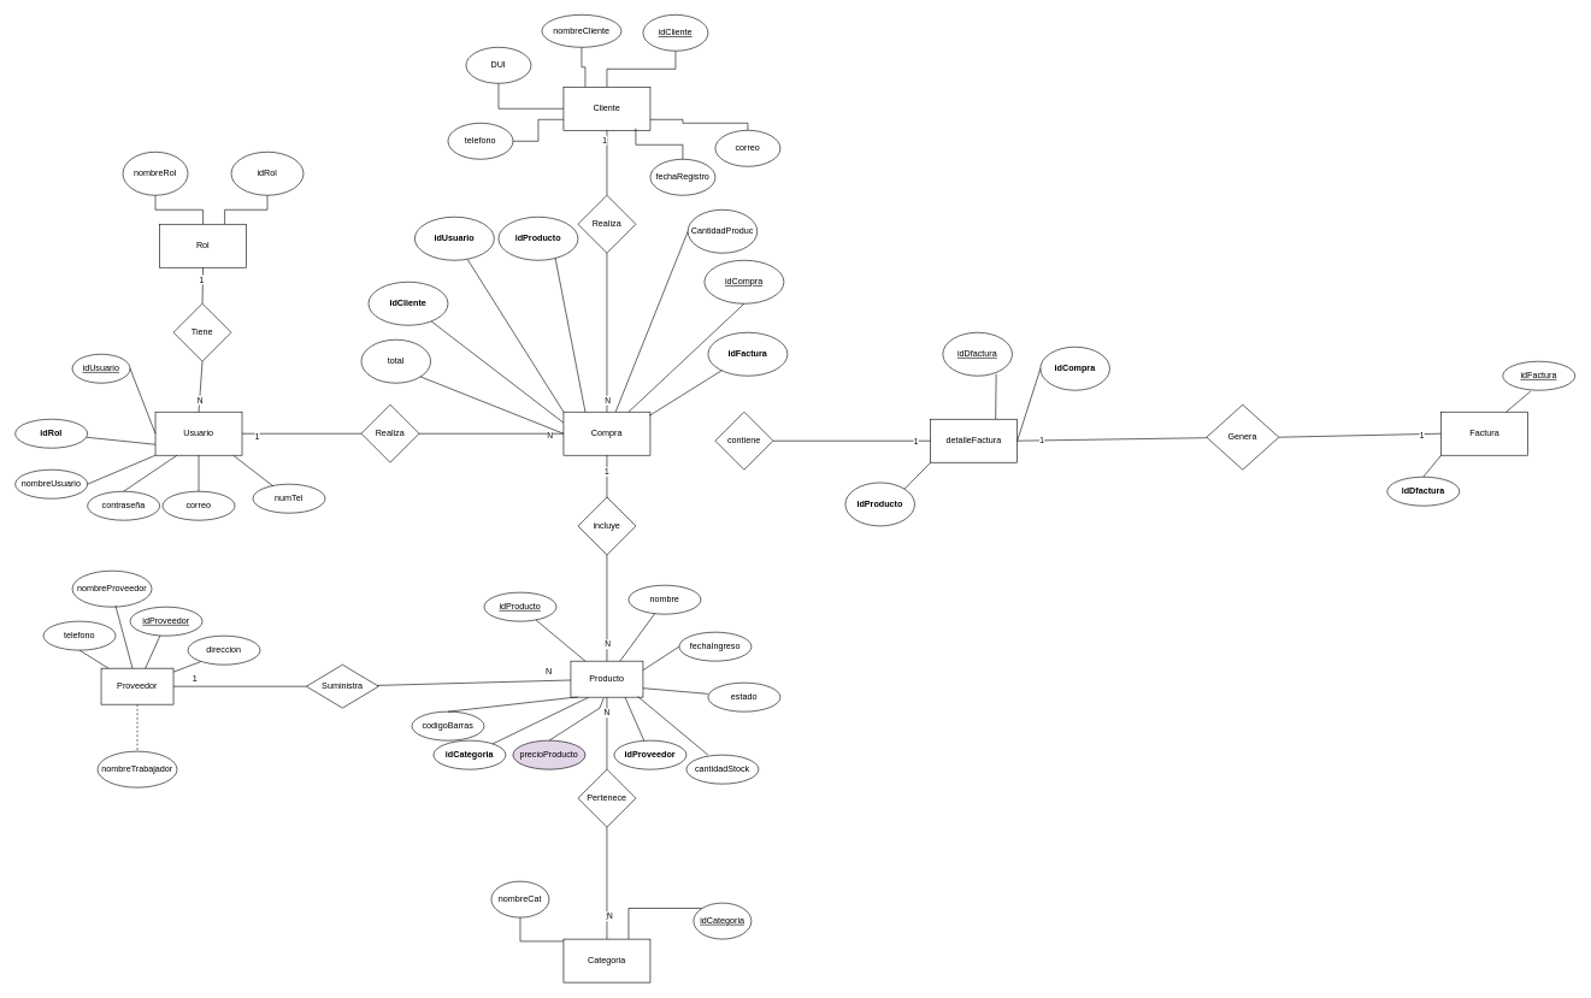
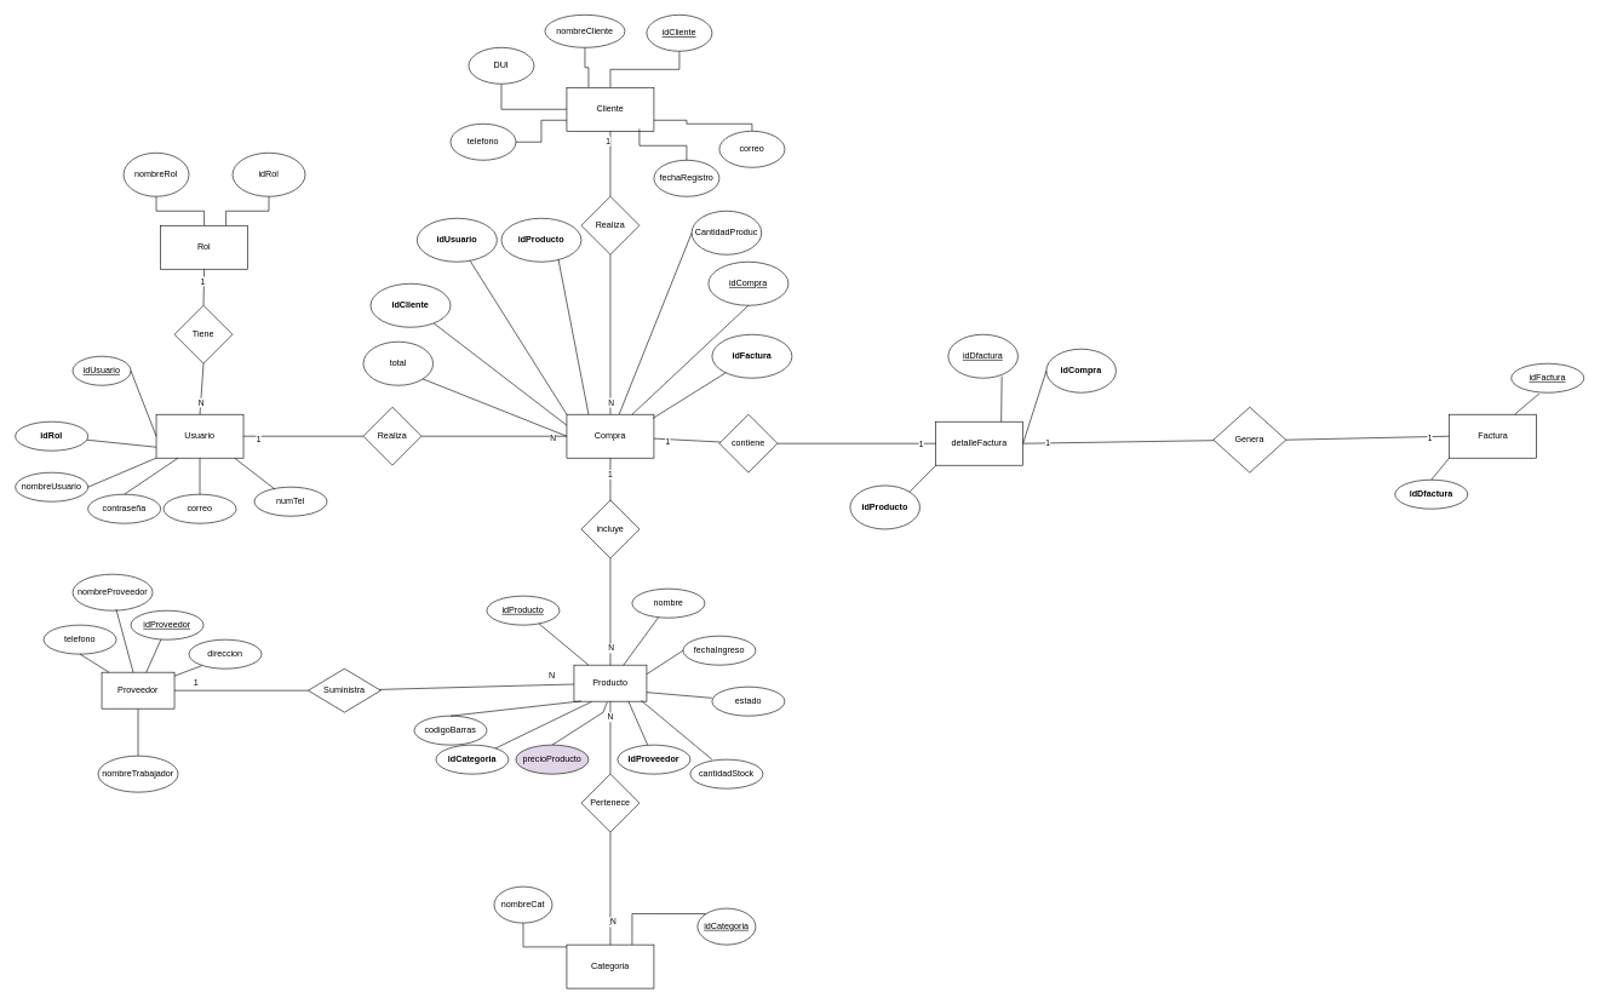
+ <mxCell id="70" style="rounded=0;orthogonalLoop=1;jettySize=auto;html=1;endArrow=none;endFill=0;" parent="1" source="72" target="37" edge="1"><mxGeometry relative="1" as="geometry" /></mxCell>
+ <mxCell id="71" value="1" style="edgeLabel;html=1;align=center;verticalAlign=middle;resizable=0;points=[];" parent="70" vertex="1" connectable="0"><mxGeometry x="0.584" y="3" relative="1" as="geometry"><mxPoint as="offset" /></mxGeometry></mxCell>
- <mxCell id="2" style="rounded=0;orthogonalLoop=1;jettySize=auto;html=1;entryX=0.5;entryY=0;entryDx=0;entryDy=0;endArrow=none;endFill=0;dashed=1;" parent="1" source="3" target="135" edge="1"><mxGeometry relative="1" as="geometry"><mxPoint x="189" y="1040" as="targetPoint" /></mxGeometry></mxCell>
+ <mxCell id="2" style="rounded=0;orthogonalLoop=1;jettySize=auto;html=1;entryX=0.5;entryY=0;entryDx=0;entryDy=0;endArrow=none;endFill=0;" parent="1" source="3" target="135" edge="1"><mxGeometry relative="1" as="geometry"><mxPoint x="189" y="1040" as="targetPoint" /></mxGeometry></mxCell>
